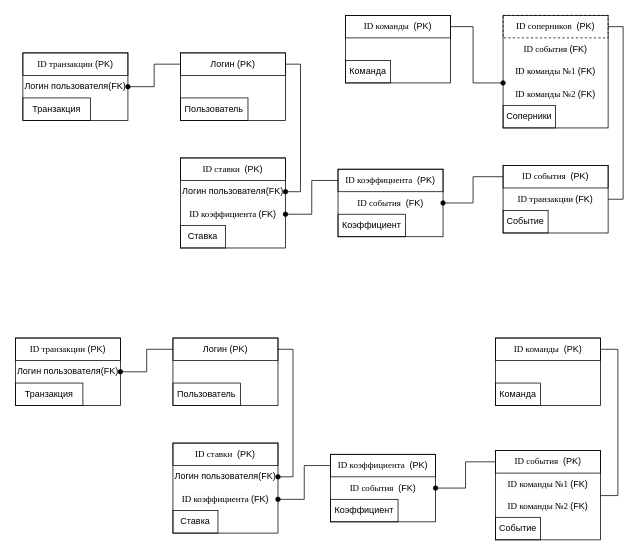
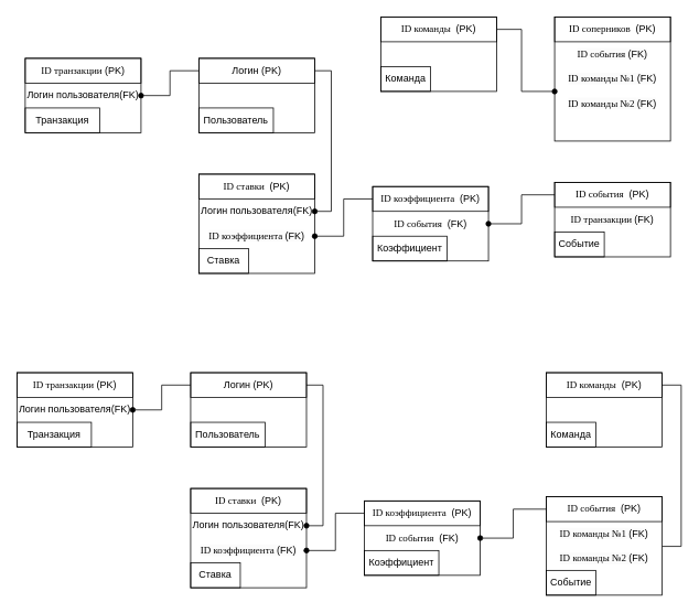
- <mxCell id="34" value="&lt;font style=&quot;font-size: 12px;&quot;&gt;&lt;span style=&quot;line-height: 106%; font-family: &amp;quot;Times New Roman&amp;quot;, serif;&quot; lang=&quot;EN-US&quot;&gt;ID соперников&lt;/span&gt;&lt;span style=&quot;line-height: 106%; font-family: &amp;quot;Times New Roman&amp;quot;, serif;&quot;&gt;&amp;nbsp;&lt;/span&gt;&amp;nbsp;(PK)&lt;/font&gt;" style="rounded=0;whiteSpace=wrap;html=1;fillColor=none;dashed=1;" parent="1" vertex="1"><mxGeometry x="670" y="20" width="140" height="30" as="geometry" /></mxCell>
+ <mxCell id="34" value="&lt;font style=&quot;font-size: 12px;&quot;&gt;&lt;span style=&quot;line-height: 106%; font-family: &amp;quot;Times New Roman&amp;quot;, serif;&quot; lang=&quot;EN-US&quot;&gt;ID соперников&lt;/span&gt;&lt;span style=&quot;line-height: 106%; font-family: &amp;quot;Times New Roman&amp;quot;, serif;&quot;&gt;&amp;nbsp;&lt;/span&gt;&amp;nbsp;(PK)&lt;/font&gt;" style="rounded=0;whiteSpace=wrap;html=1;fillColor=none;" parent="1" vertex="1"><mxGeometry x="670" y="20" width="140" height="30" as="geometry" /></mxCell>
- <mxCell id="33" style="edgeStyle=orthogonalEdgeStyle;rounded=0;orthogonalLoop=1;jettySize=auto;html=1;entryX=1;entryY=0.5;entryDx=0;entryDy=0;exitX=1;exitY=0.5;exitDx=0;exitDy=0;endArrow=none;endFill=0;startArrow=none;startFill=0;" parent="1" source="34" target="27" edge="1"><mxGeometry relative="1" as="geometry" /></mxCell>
- <mxCell id="35" value="Соперники" style="rounded=0;whiteSpace=wrap;html=1;fillColor=none;" parent="1" vertex="1"><mxGeometry x="670" y="140" width="70" height="30" as="geometry" /></mxCell>
